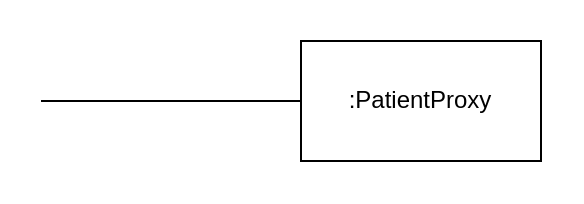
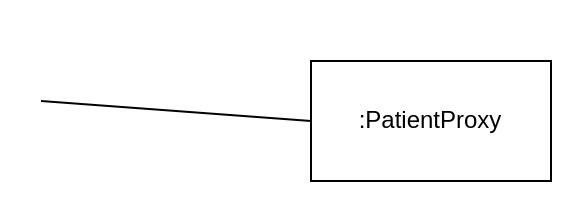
- <mxCell id="2" value=":PatientProxy" style="rounded=0;whiteSpace=wrap;html=1;" vertex="1" parent="1"><mxGeometry x="150" y="20" width="120" height="60" as="geometry" /></mxCell>
+ <mxCell id="2" value=":PatientProxy" style="rounded=0;whiteSpace=wrap;html=1;" vertex="1" parent="1"><mxGeometry x="155" y="30" width="120" height="60" as="geometry" /></mxCell>
